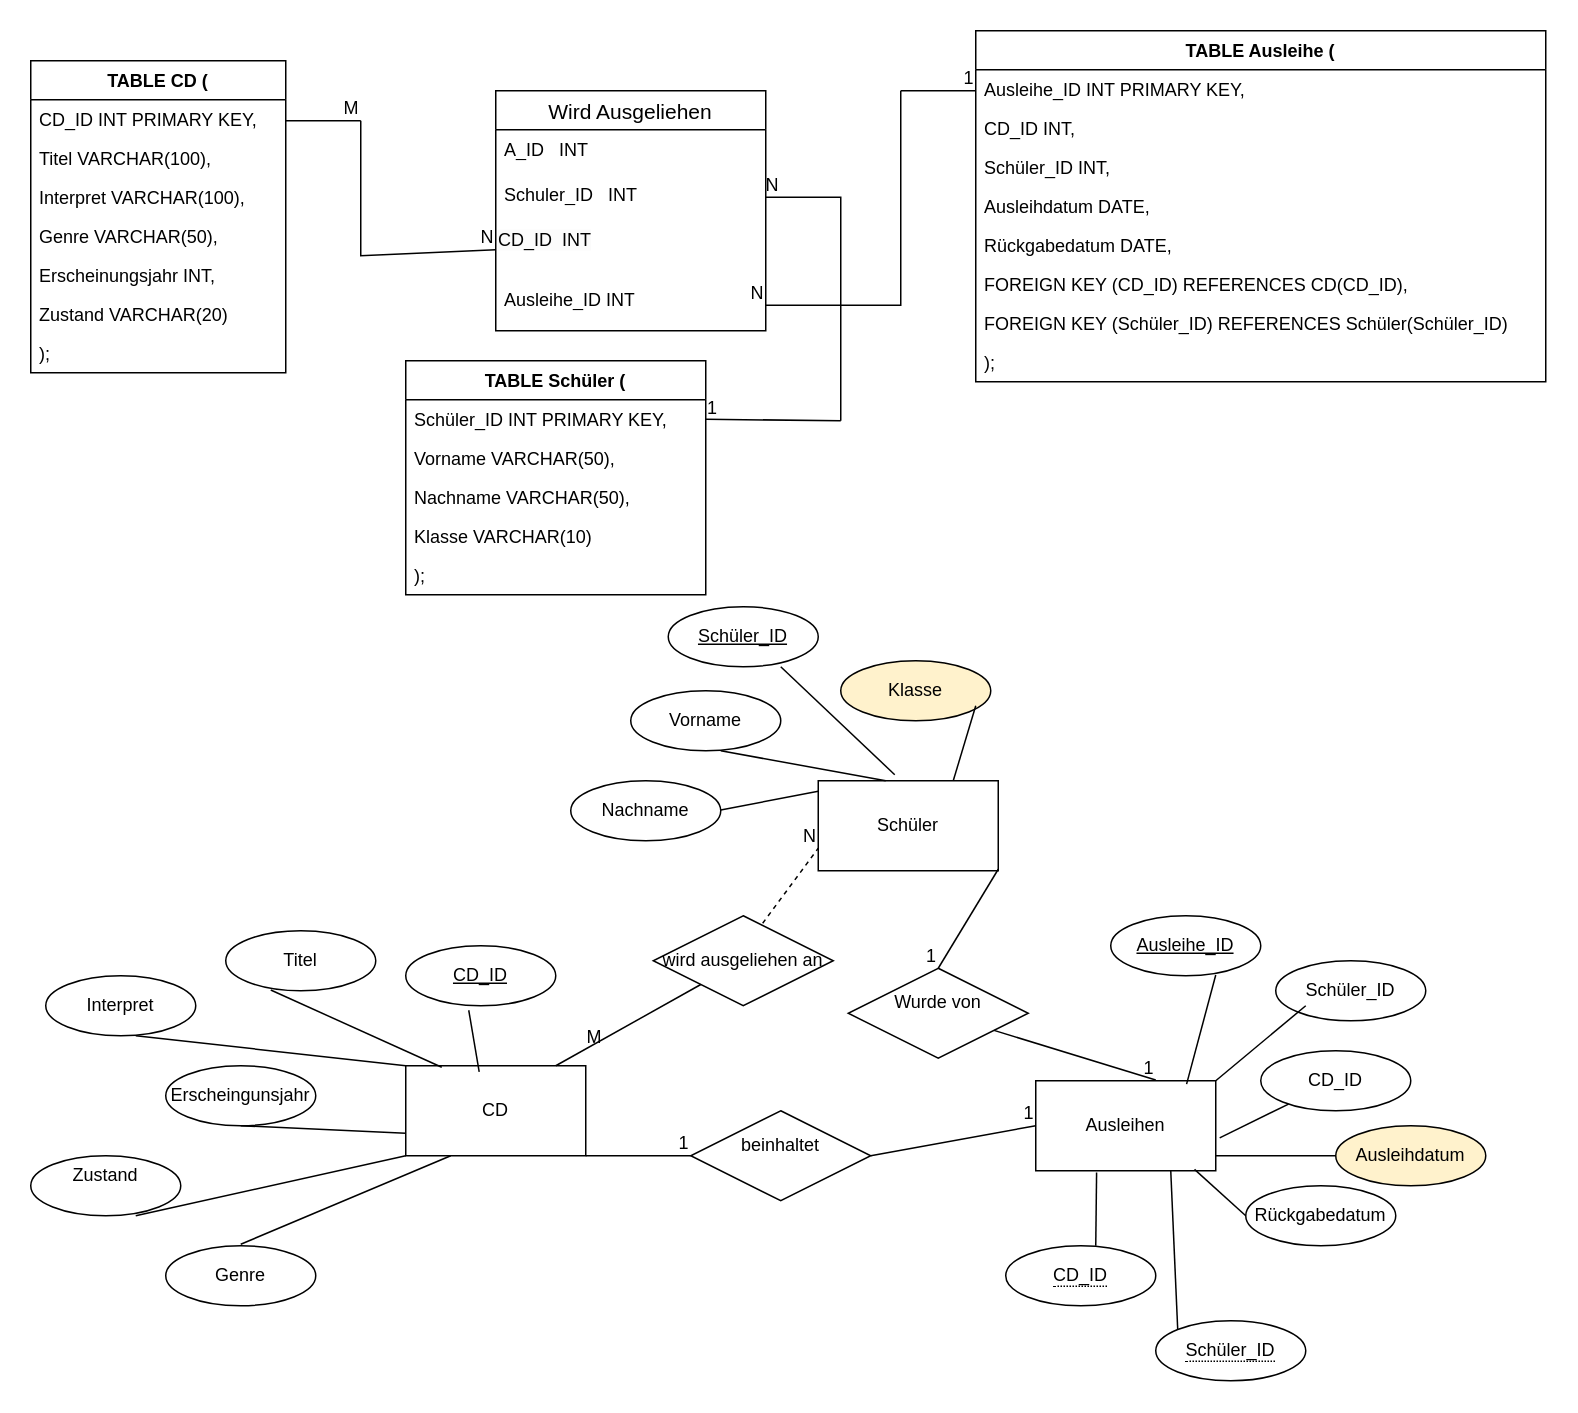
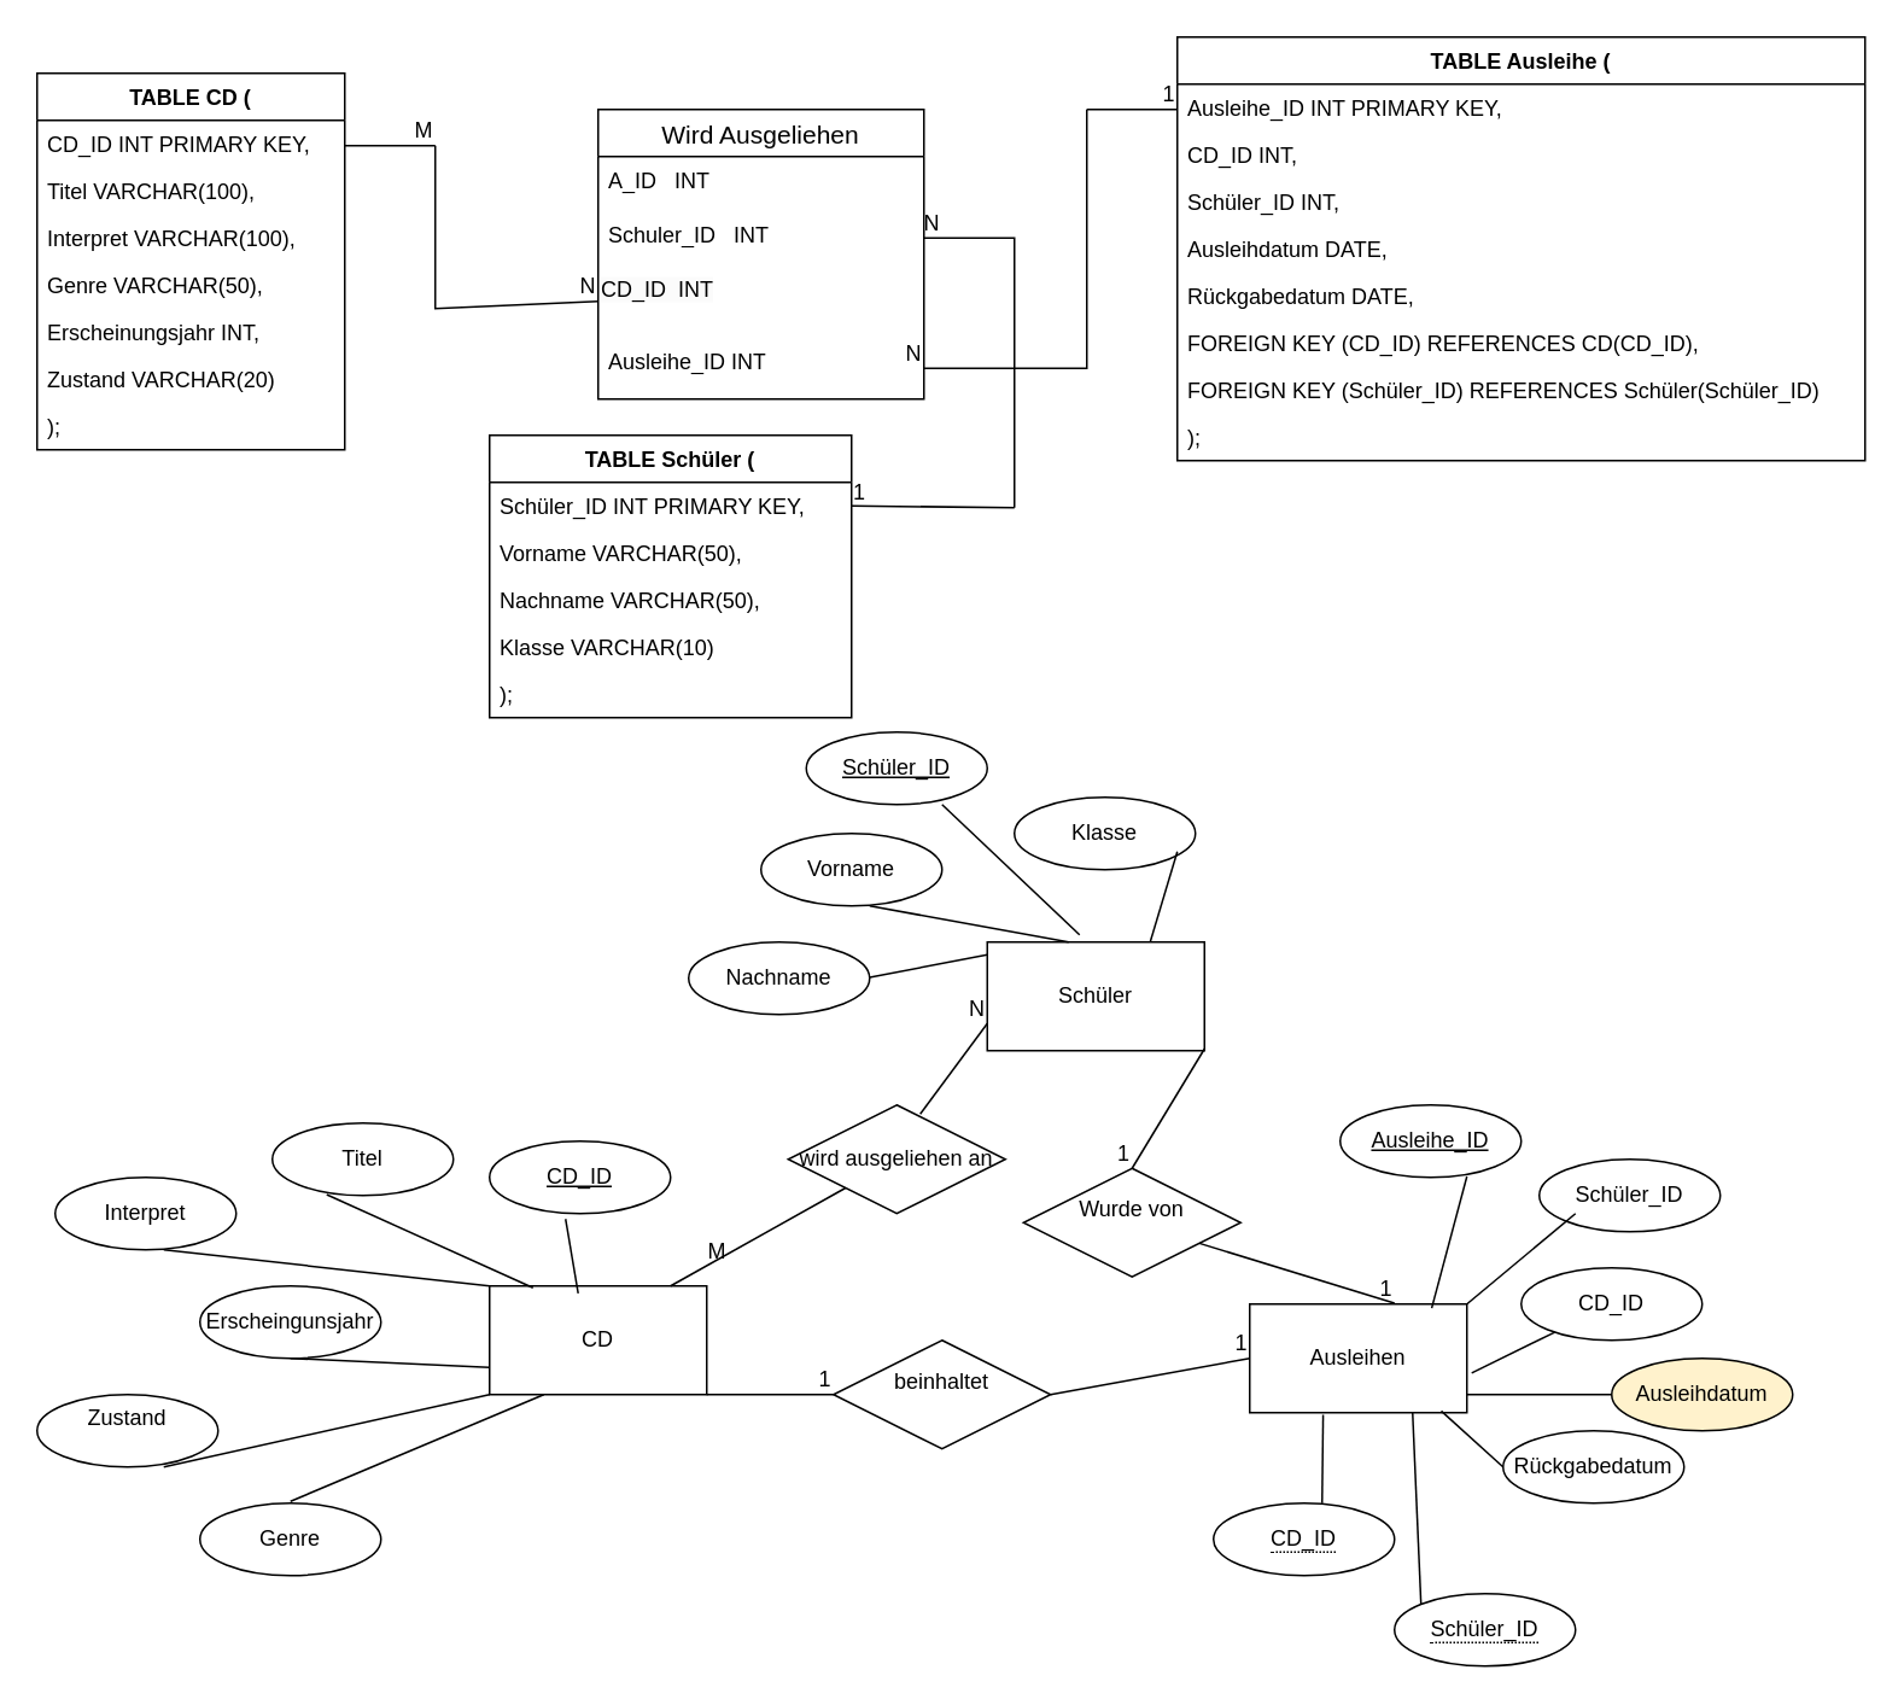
- <mxCell id="37" value="Klasse" style="ellipse;whiteSpace=wrap;html=1;align=center;fillColor=#fff2cc;" vertex="1" parent="1"><mxGeometry x="560" y="440" width="100" height="40" as="geometry" /></mxCell>
+ <mxCell id="37" value="Klasse" style="ellipse;whiteSpace=wrap;html=1;align=center;" vertex="1" parent="1"><mxGeometry x="560" y="440" width="100" height="40" as="geometry" /></mxCell>
- <mxCell id="52" value="" style="endArrow=none;html=1;rounded=0;entryX=0;entryY=0.75;entryDx=0;entryDy=0;exitX=0.608;exitY=0.083;exitDx=0;exitDy=0;exitPerimeter=0;dashed=1;" edge="1" parent="1" source="47" target="28"><mxGeometry relative="1" as="geometry"><mxPoint x="300" y="620" as="sourcePoint" /><mxPoint x="460" y="620" as="targetPoint" /></mxGeometry></mxCell>
+ <mxCell id="52" value="" style="endArrow=none;html=1;rounded=0;entryX=0;entryY=0.75;entryDx=0;entryDy=0;exitX=0.608;exitY=0.083;exitDx=0;exitDy=0;exitPerimeter=0;" edge="1" parent="1" source="47" target="28"><mxGeometry relative="1" as="geometry"><mxPoint x="300" y="620" as="sourcePoint" /><mxPoint x="460" y="620" as="targetPoint" /></mxGeometry></mxCell>
